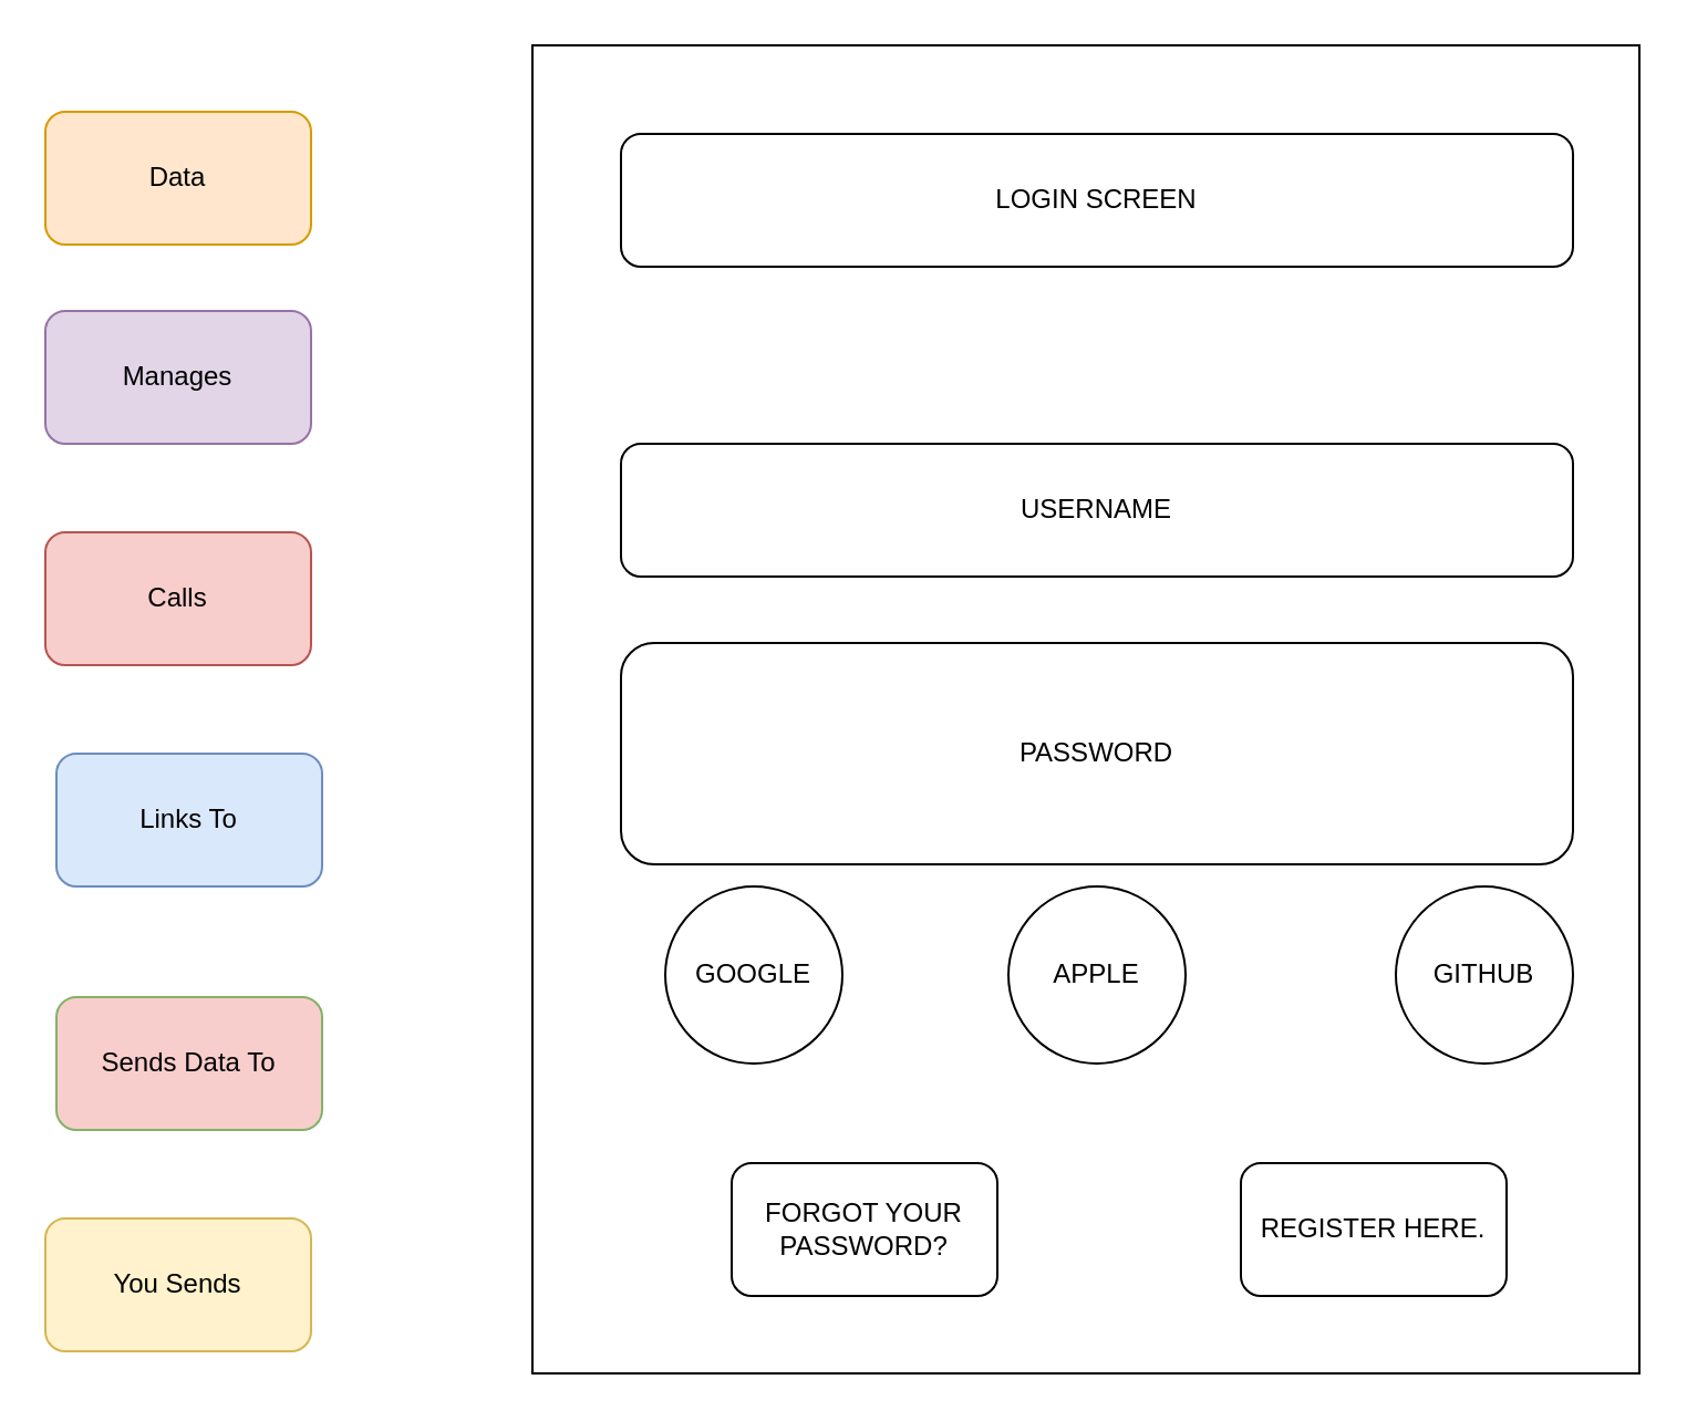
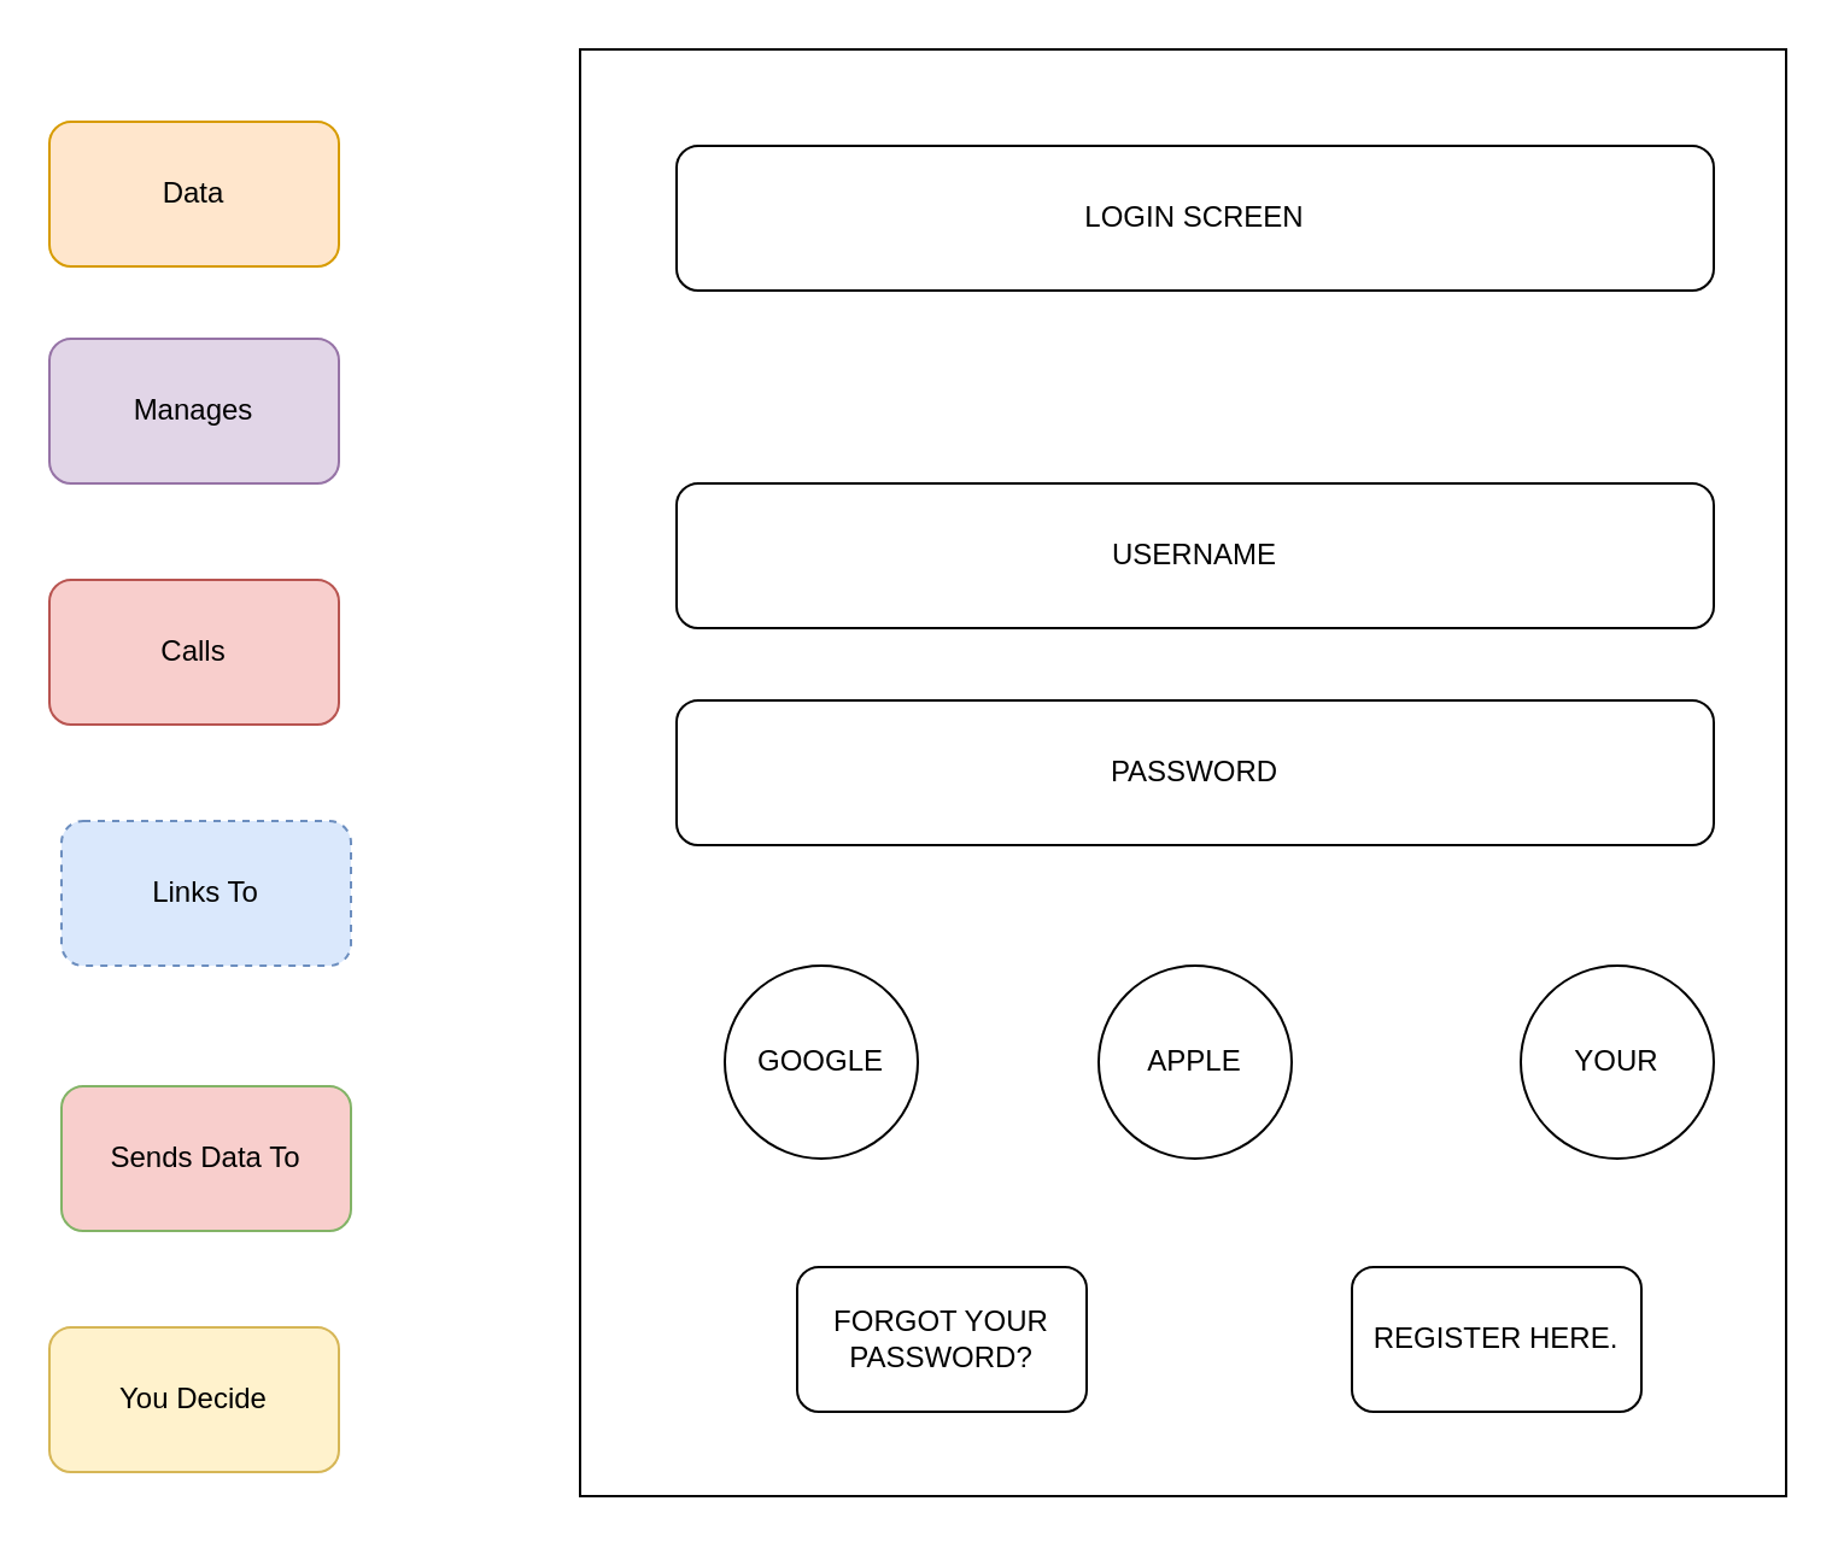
- <mxCell id="11" value="PASSWORD" style="rounded=1;whiteSpace=wrap;html=1;" parent="1" vertex="1"><mxGeometry x="280" y="290" width="430" height="100" as="geometry" /></mxCell>
+ <mxCell id="11" value="PASSWORD" style="rounded=1;whiteSpace=wrap;html=1;" parent="1" vertex="1"><mxGeometry x="280" y="290" width="430" height="60" as="geometry" /></mxCell>
- <mxCell id="5" value="Links To" style="rounded=1;whiteSpace=wrap;html=1;fillColor=#dae8fc;strokeColor=#6c8ebf;" parent="1" vertex="1"><mxGeometry x="25" y="340" width="120" height="60" as="geometry" /></mxCell>
+ <mxCell id="5" value="Links To" style="rounded=1;whiteSpace=wrap;html=1;fillColor=#dae8fc;strokeColor=#6c8ebf;dashed=1;" parent="1" vertex="1"><mxGeometry x="25" y="340" width="120" height="60" as="geometry" /></mxCell>
- <mxCell id="16" value="GITHUB" style="ellipse;whiteSpace=wrap;html=1;aspect=fixed;" parent="1" vertex="1"><mxGeometry x="630" y="400" width="80" height="80" as="geometry" /></mxCell>
+ <mxCell id="16" value="YOUR" style="ellipse;whiteSpace=wrap;html=1;aspect=fixed;" parent="1" vertex="1"><mxGeometry x="630" y="400" width="80" height="80" as="geometry" /></mxCell>
- <mxCell id="3" value="You Sends" style="rounded=1;whiteSpace=wrap;html=1;fillColor=#fff2cc;strokeColor=#d6b656;" parent="1" vertex="1"><mxGeometry x="20" y="550" width="120" height="60" as="geometry" /></mxCell>
+ <mxCell id="3" value="You Decide" style="rounded=1;whiteSpace=wrap;html=1;fillColor=#fff2cc;strokeColor=#d6b656;" parent="1" vertex="1"><mxGeometry x="20" y="550" width="120" height="60" as="geometry" /></mxCell>
